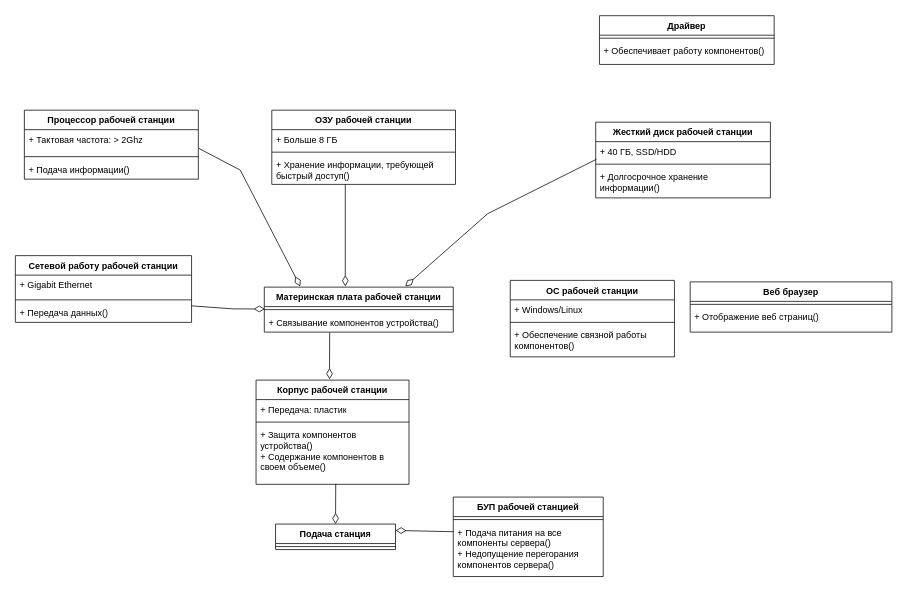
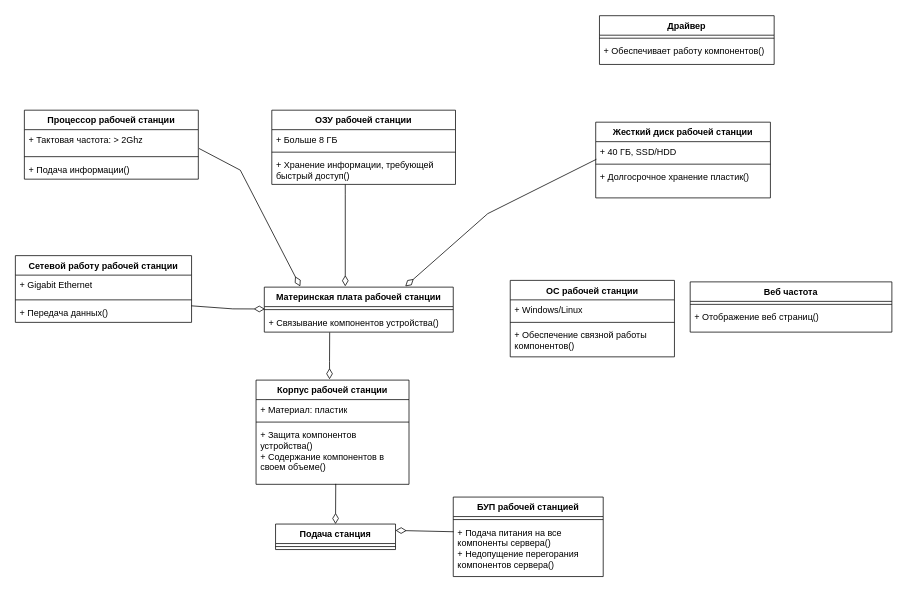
- <mxCell id="22" value="+ Долгосрочное хранение информации()" style="text;strokeColor=none;fillColor=none;align=left;verticalAlign=top;spacingLeft=4;spacingRight=4;overflow=hidden;rotatable=0;points=[[0,0.5],[1,0.5]];portConstraint=eastwest;whiteSpace=wrap;html=1;" parent="19" vertex="1"><mxGeometry y="60" width="233" height="41" as="geometry" /></mxCell>
+ <mxCell id="22" value="+ Долгосрочное хранение пластик()" style="text;strokeColor=none;fillColor=none;align=left;verticalAlign=top;spacingLeft=4;spacingRight=4;overflow=hidden;rotatable=0;points=[[0,0.5],[1,0.5]];portConstraint=eastwest;whiteSpace=wrap;html=1;" parent="19" vertex="1"><mxGeometry y="60" width="233" height="41" as="geometry" /></mxCell>
- <mxCell id="31" value="Веб браузер" style="swimlane;fontStyle=1;align=center;verticalAlign=top;childLayout=stackLayout;horizontal=1;startSize=26;horizontalStack=0;resizeParent=1;resizeParentMax=0;resizeLast=0;collapsible=1;marginBottom=0;whiteSpace=wrap;html=1;" parent="1" vertex="1"><mxGeometry x="920" y="375" width="269" height="67" as="geometry" /></mxCell>
+ <mxCell id="31" value="Веб частота" style="swimlane;fontStyle=1;align=center;verticalAlign=top;childLayout=stackLayout;horizontal=1;startSize=26;horizontalStack=0;resizeParent=1;resizeParentMax=0;resizeLast=0;collapsible=1;marginBottom=0;whiteSpace=wrap;html=1;" parent="1" vertex="1"><mxGeometry x="920" y="375" width="269" height="67" as="geometry" /></mxCell>
- <mxCell id="5" value="+ Передача: пластик" style="text;strokeColor=none;fillColor=none;align=left;verticalAlign=top;spacingLeft=4;spacingRight=4;overflow=hidden;rotatable=0;points=[[0,0.5],[1,0.5]];portConstraint=eastwest;whiteSpace=wrap;html=1;" parent="4" vertex="1"><mxGeometry y="26" width="204" height="26" as="geometry" /></mxCell>
+ <mxCell id="5" value="+ Материал: пластик" style="text;strokeColor=none;fillColor=none;align=left;verticalAlign=top;spacingLeft=4;spacingRight=4;overflow=hidden;rotatable=0;points=[[0,0.5],[1,0.5]];portConstraint=eastwest;whiteSpace=wrap;html=1;" parent="4" vertex="1"><mxGeometry y="26" width="204" height="26" as="geometry" /></mxCell>
